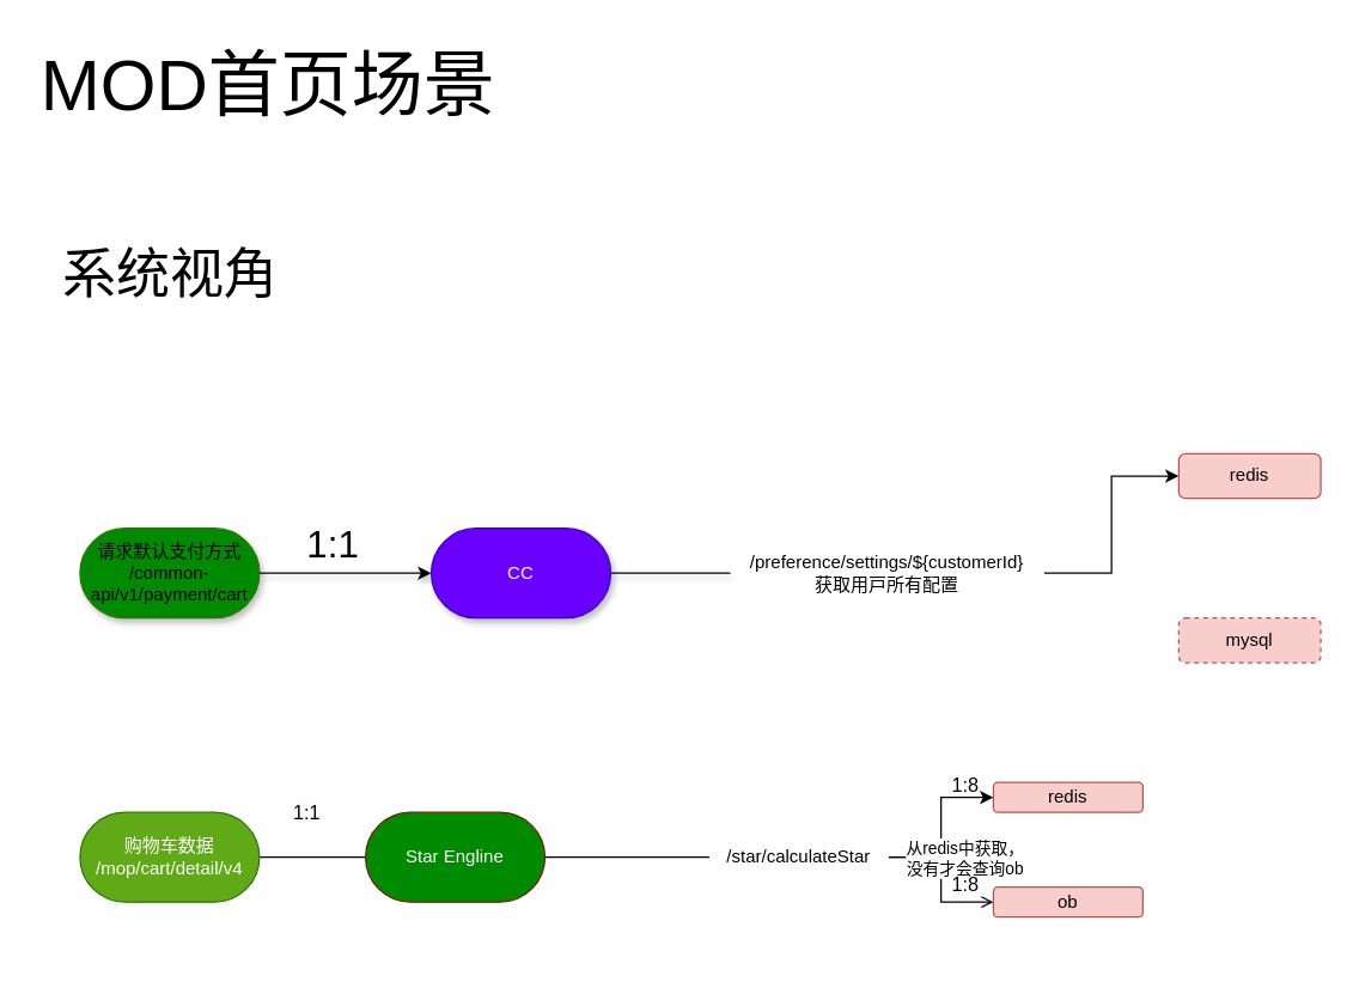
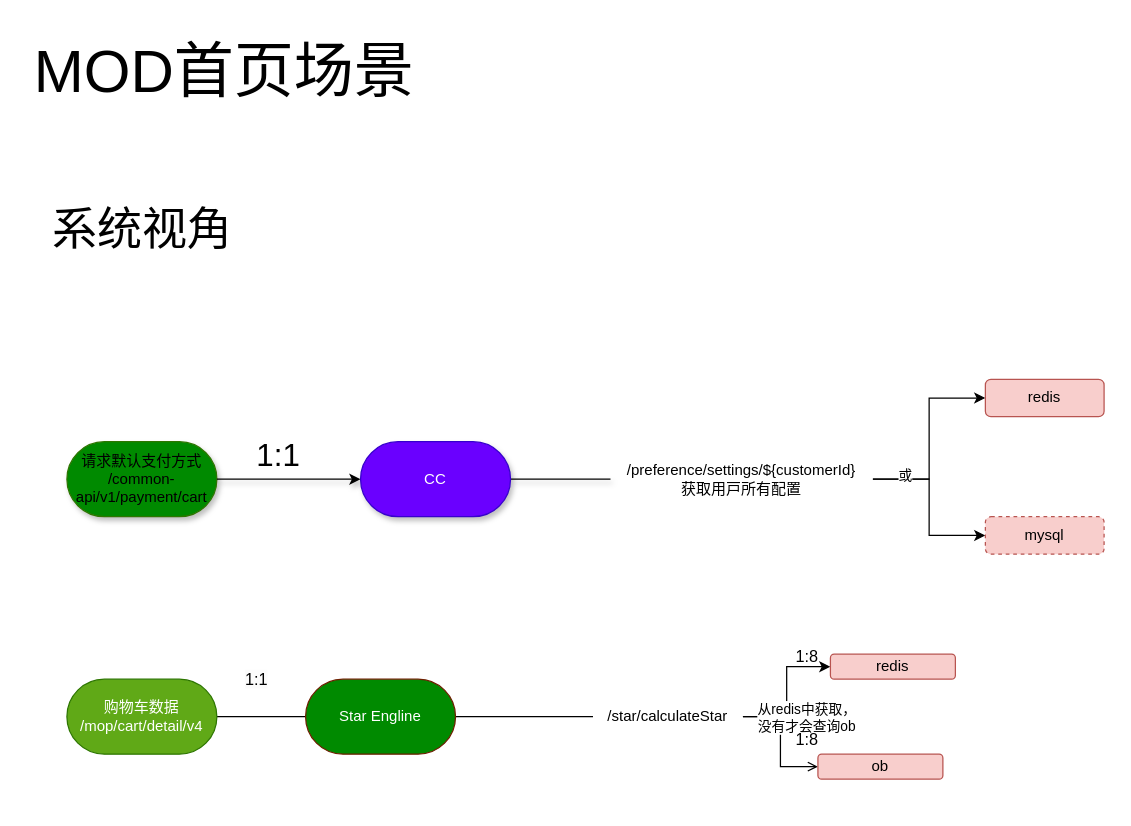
+ <mxCell id="5" style="edgeStyle=orthogonalEdgeStyle;rounded=0;orthogonalLoop=1;jettySize=auto;html=1;exitX=1;exitY=0.5;exitDx=0;exitDy=0;entryX=0;entryY=0.5;entryDx=0;entryDy=0;" edge="1" parent="1" source="7" target="13"><mxGeometry relative="1" as="geometry" /></mxCell>
+ <mxCell id="6" value="或" style="edgeLabel;html=1;align=center;verticalAlign=middle;resizable=0;points=[];" vertex="1" connectable="0" parent="5"><mxGeometry x="-0.63" y="4" relative="1" as="geometry"><mxPoint as="offset" /></mxGeometry></mxCell>
- <mxCell id="24" value="ob" style="rounded=1;whiteSpace=wrap;html=1;fillColor=#f8cecc;strokeColor=#b85450;" vertex="1" parent="1"><mxGeometry x="664" y="593" width="100" height="20" as="geometry" /></mxCell>
+ <mxCell id="24" value="ob" style="rounded=1;whiteSpace=wrap;html=1;fillColor=#f8cecc;strokeColor=#b85450;" vertex="1" parent="1"><mxGeometry x="654" y="603" width="100" height="20" as="geometry" /></mxCell>
